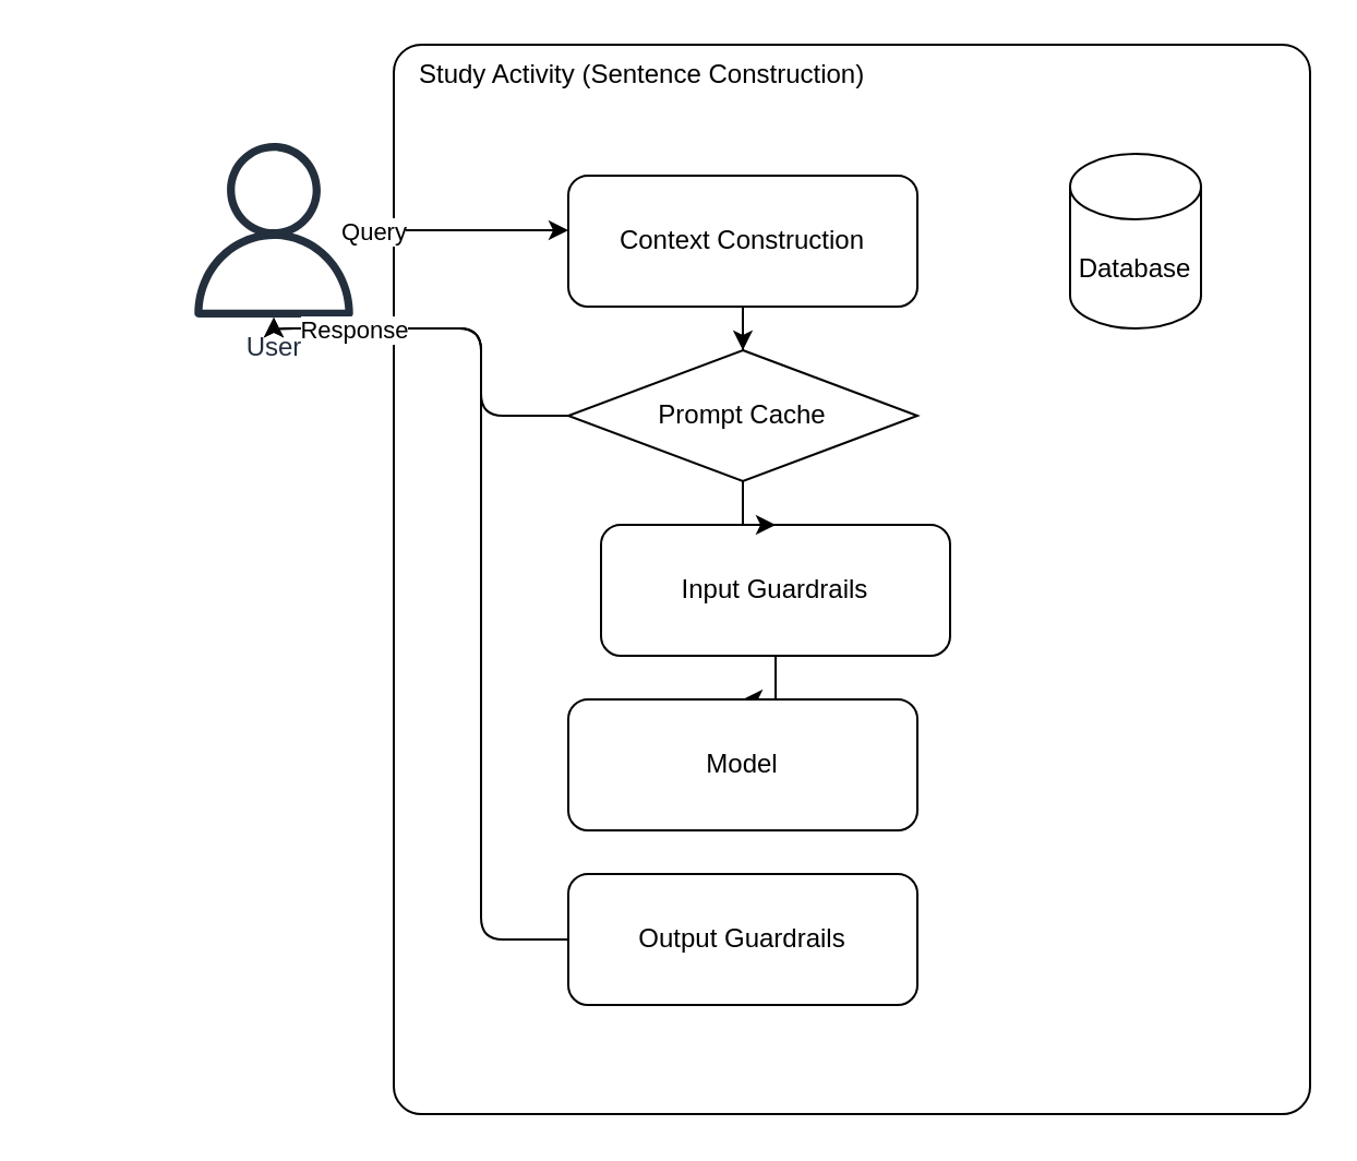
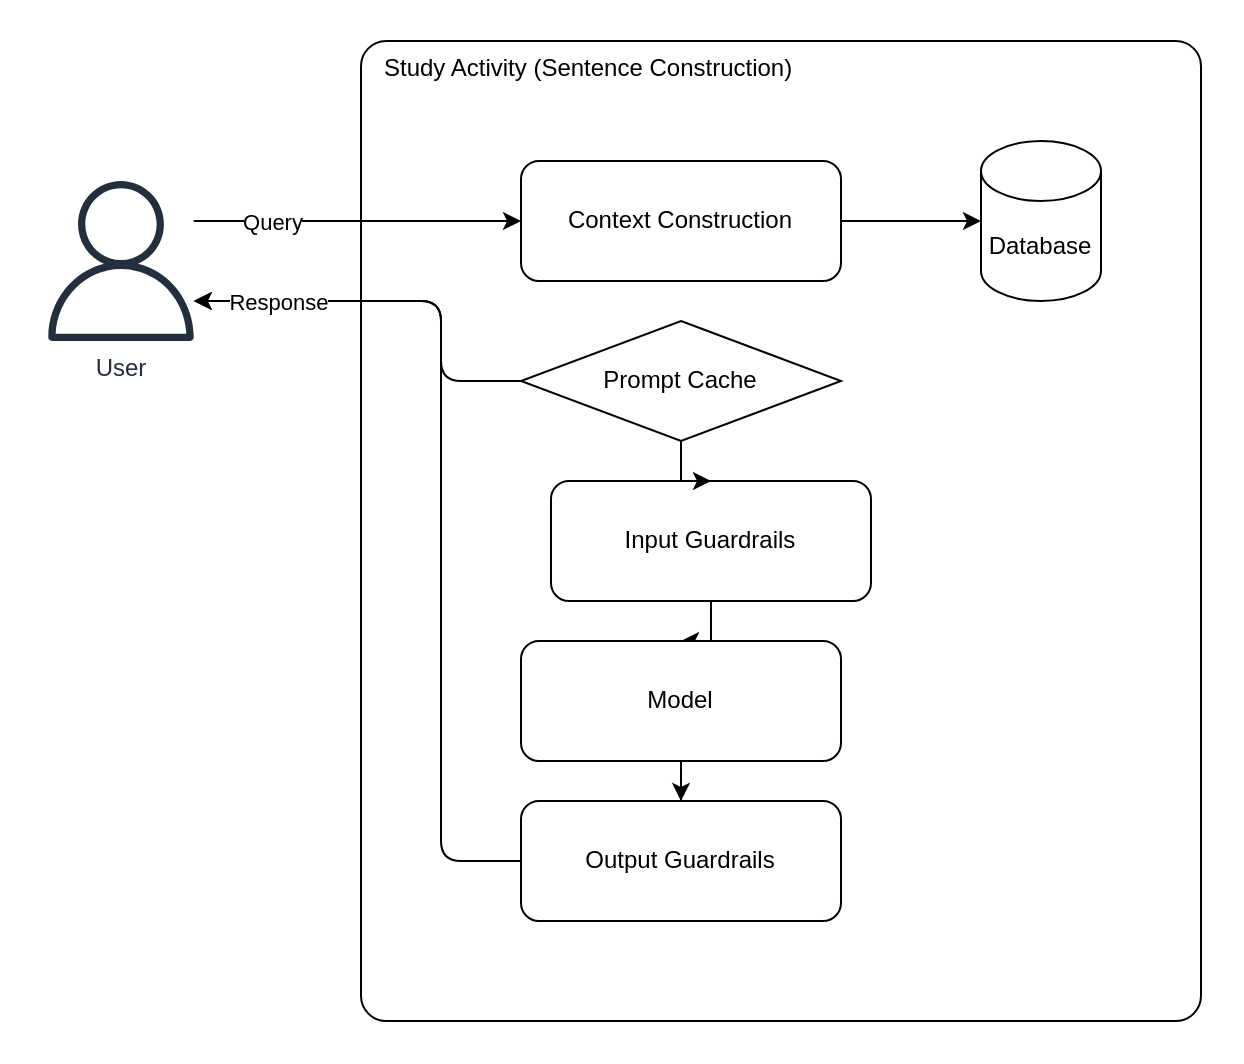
- <mxCell id="7" value="User" style="sketch=0;outlineConnect=0;fontColor=#232F3E;gradientColor=none;fillColor=#232F3D;strokeColor=none;dashed=0;verticalLabelPosition=bottom;verticalAlign=top;align=center;html=1;fontSize=12;fontStyle=0;aspect=fixed;pointerEvents=1;shape=mxgraph.aws4.user;" parent="1" vertex="1"><mxGeometry x="85" y="65" width="80" height="80" as="geometry" /></mxCell>
+ <mxCell id="7" value="User" style="sketch=0;outlineConnect=0;fontColor=#232F3E;gradientColor=none;fillColor=#232F3D;strokeColor=none;dashed=0;verticalLabelPosition=bottom;verticalAlign=top;align=center;html=1;fontSize=12;fontStyle=0;aspect=fixed;pointerEvents=1;shape=mxgraph.aws4.user;" parent="1" vertex="1"><mxGeometry x="20" y="90" width="80" height="80" as="geometry" /></mxCell>
- <mxCell id="3" style="edgeStyle=orthogonalEdgeStyle;rounded=0;orthogonalLoop=1;jettySize=auto;html=1;" parent="1" source="4" target="13" edge="1"><mxGeometry relative="1" as="geometry" /></mxCell>
+ <mxCell id="3" style="edgeStyle=orthogonalEdgeStyle;rounded=0;orthogonalLoop=1;jettySize=auto;html=1;" parent="1" source="4" target="8" edge="1"><mxGeometry relative="1" as="geometry" /></mxCell>
+ <mxCell id="17" style="edgeStyle=orthogonalEdgeStyle;rounded=0;orthogonalLoop=1;jettySize=auto;html=1;" parent="1" source="18" target="16" edge="1"><mxGeometry relative="1" as="geometry" /></mxCell>
